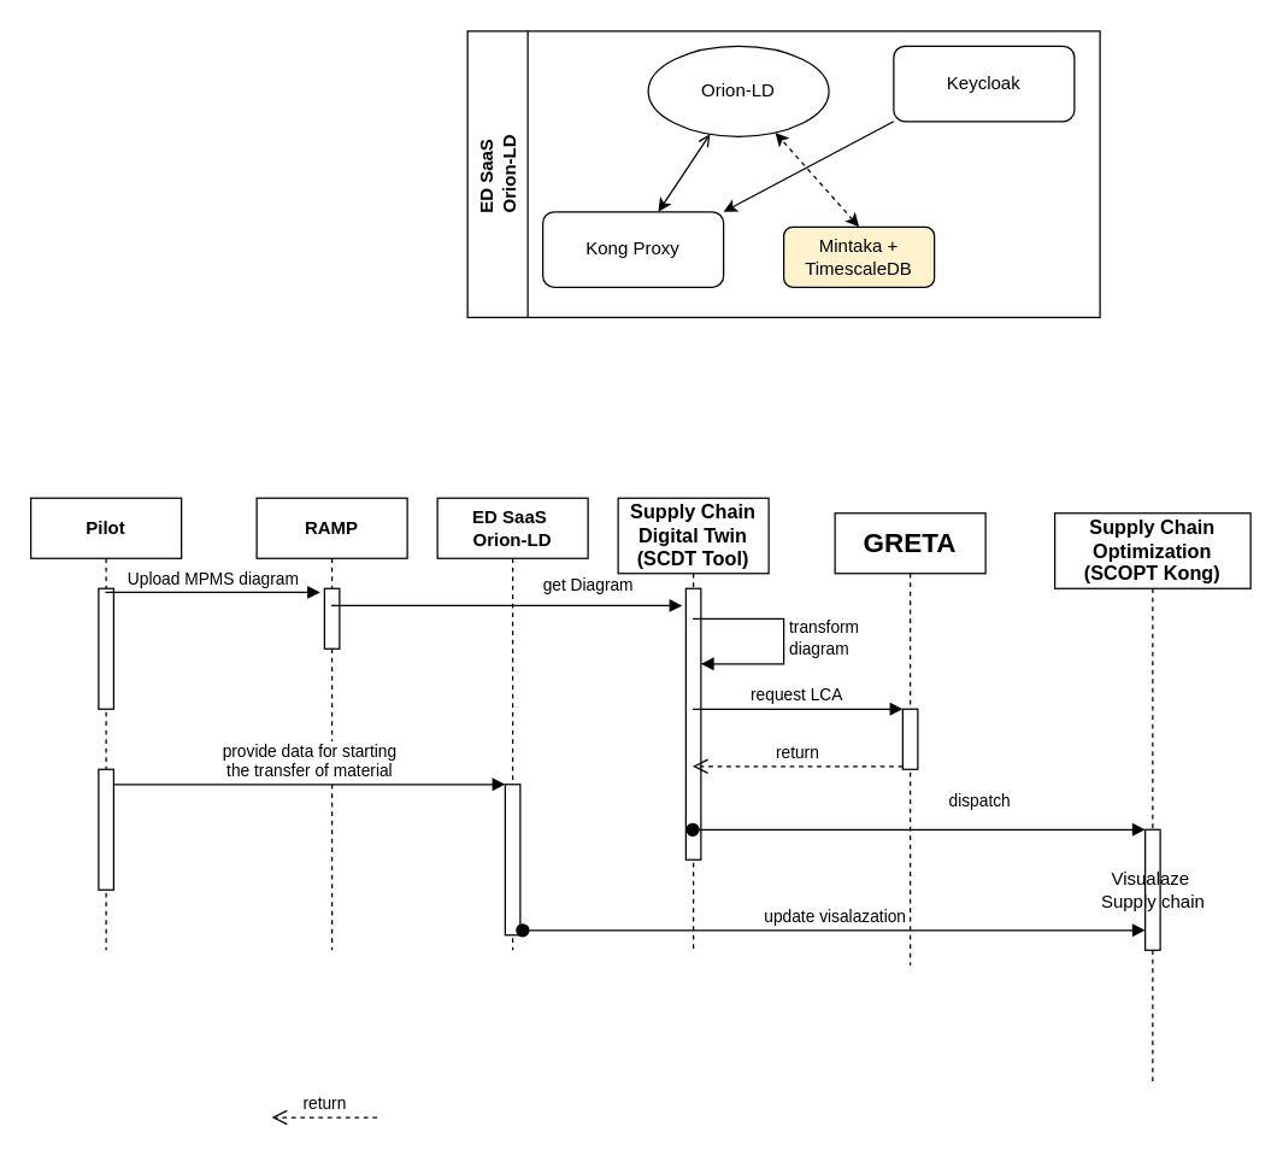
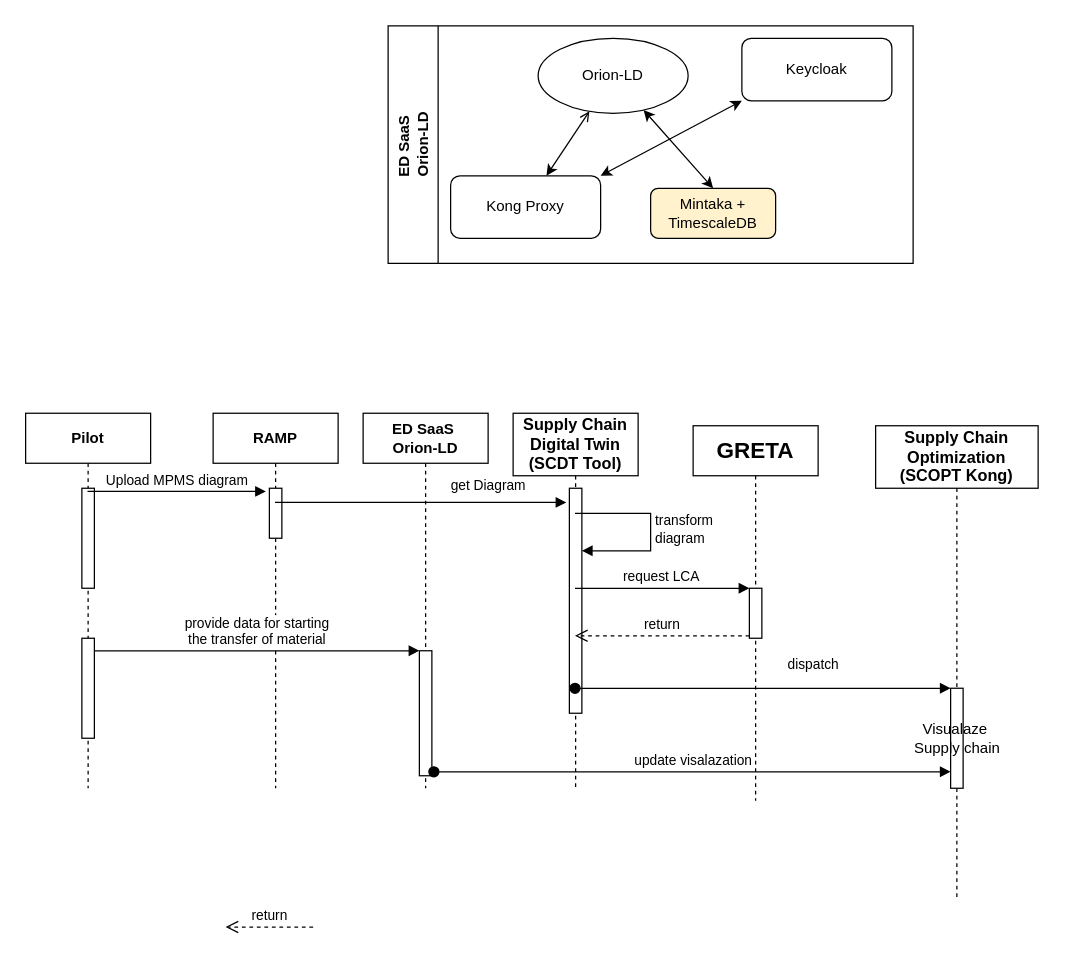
- <mxCell id="6" style="edgeStyle=none;html=1;exitX=1;exitY=0;exitDx=0;exitDy=0;entryX=0;entryY=1;entryDx=0;entryDy=0;startArrow=classic;startFill=1;endArrow=none;" edge="1" parent="2" source="7" target="4"><mxGeometry relative="1" as="geometry" /></mxCell>
+ <mxCell id="6" style="edgeStyle=none;html=1;exitX=1;exitY=0;exitDx=0;exitDy=0;entryX=0;entryY=1;entryDx=0;entryDy=0;startArrow=classic;startFill=1;" edge="1" parent="2" source="7" target="4"><mxGeometry relative="1" as="geometry" /></mxCell>
- <mxCell id="8" style="edgeStyle=none;html=1;exitX=0.5;exitY=0;exitDx=0;exitDy=0;startArrow=classic;startFill=1;dashed=1;" edge="1" parent="2" source="9" target="3"><mxGeometry relative="1" as="geometry" /></mxCell>
+ <mxCell id="8" style="edgeStyle=none;html=1;exitX=0.5;exitY=0;exitDx=0;exitDy=0;startArrow=classic;startFill=1;" edge="1" parent="2" source="9" target="3"><mxGeometry relative="1" as="geometry" /></mxCell>
